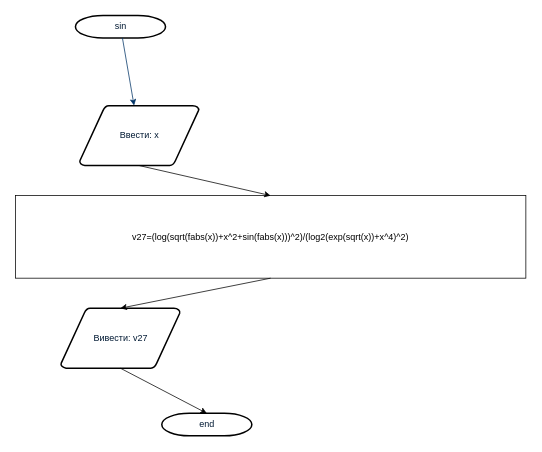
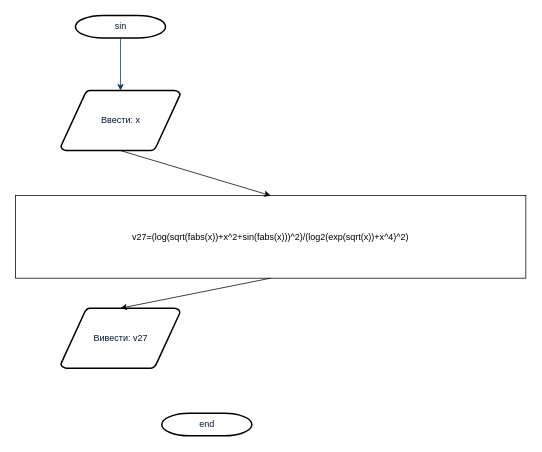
- <mxCell id="3" value="Ввести: x" style="shape=mxgraph.flowchart.data;fillColor=#FFFFFF;strokeColor=#000000;strokeWidth=2;gradientColor=none;gradientDirection=north;fontColor=#001933;fontStyle=0;html=1;" parent="1" vertex="1"><mxGeometry x="105.5" y="140" width="159" height="80" as="geometry" /></mxCell>
+ <mxCell id="3" value="Ввести: x" style="shape=mxgraph.flowchart.data;fillColor=#FFFFFF;strokeColor=#000000;strokeWidth=2;gradientColor=none;gradientDirection=north;fontColor=#001933;fontStyle=0;html=1;" parent="1" vertex="1"><mxGeometry x="80.5" y="120" width="159" height="80" as="geometry" /></mxCell>
- <mxCell id="7" value="" style="endArrow=classic;html=1;exitX=0.5;exitY=1;exitDx=0;exitDy=0;exitPerimeter=0;entryX=0.5;entryY=0;entryDx=0;entryDy=0;entryPerimeter=0;" parent="1" source="6" target="5" edge="1"><mxGeometry width="50" height="50" relative="1" as="geometry"><mxPoint x="70" y="590" as="sourcePoint" /><mxPoint x="70" y="630" as="targetPoint" /></mxGeometry></mxCell>
